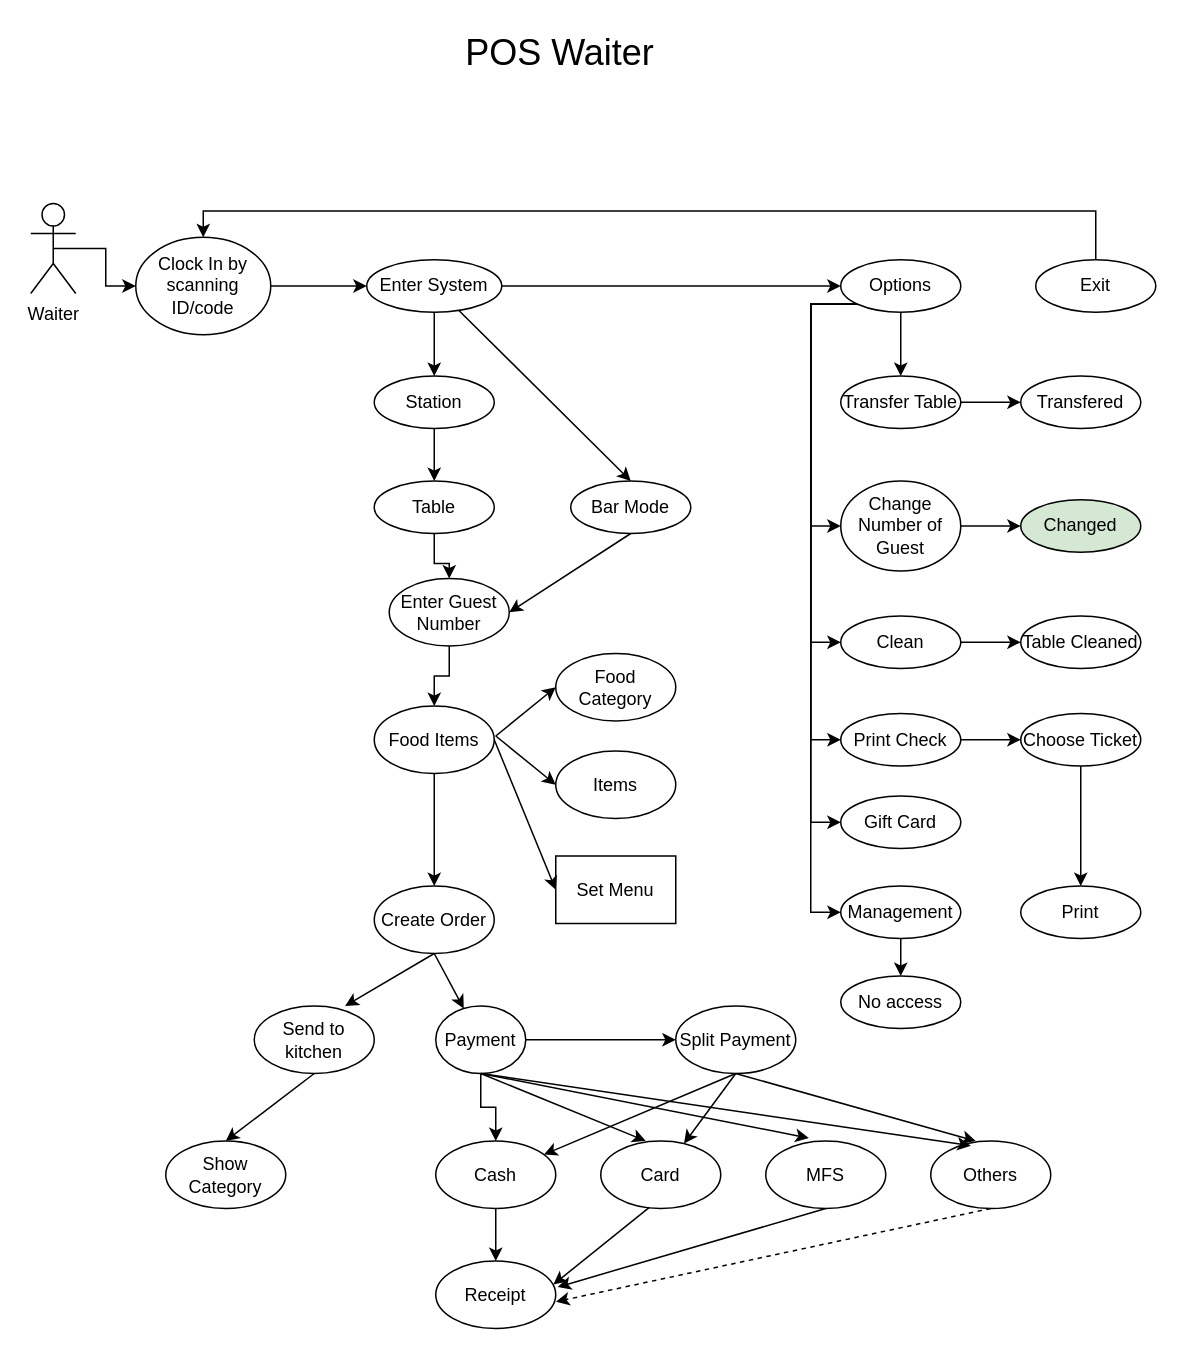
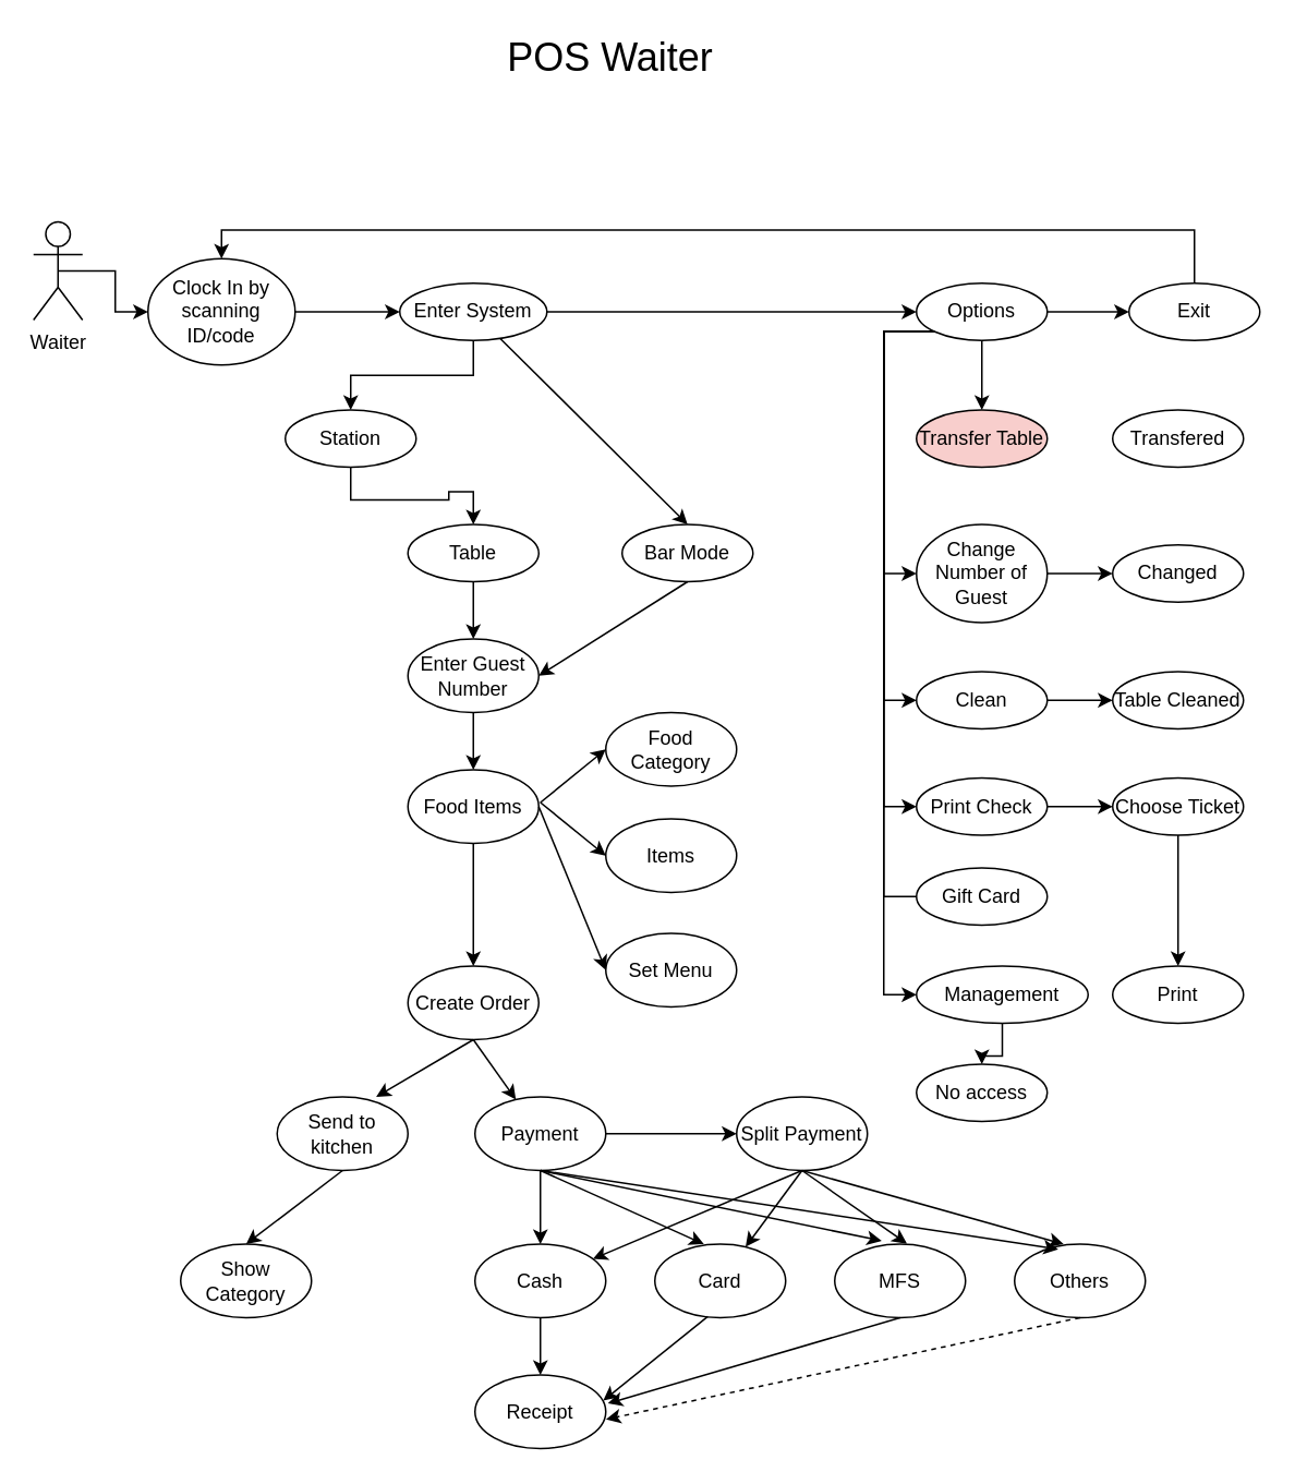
+ <mxCell id="13" style="edgeStyle=orthogonalEdgeStyle;rounded=0;orthogonalLoop=1;jettySize=auto;html=1;" edge="1" parent="1" source="19" target="52"><mxGeometry relative="1" as="geometry" /></mxCell>
- <mxCell id="10" value="Station" style="ellipse;whiteSpace=wrap;html=1;" parent="1" vertex="1"><mxGeometry x="249" y="250" width="80" height="35" as="geometry" /></mxCell>
+ <mxCell id="10" value="Station" style="ellipse;whiteSpace=wrap;html=1;" parent="1" vertex="1"><mxGeometry x="174" y="250" width="80" height="35" as="geometry" /></mxCell>
- <mxCell id="41" value="Transfer Table" style="ellipse;whiteSpace=wrap;html=1;" vertex="1" parent="1"><mxGeometry x="560" y="250" width="80" height="35" as="geometry" /></mxCell>
+ <mxCell id="41" value="Transfer Table" style="ellipse;whiteSpace=wrap;html=1;fillColor=#f8cecc;" vertex="1" parent="1"><mxGeometry x="560" y="250" width="80" height="35" as="geometry" /></mxCell>
- <mxCell id="40" style="edgeStyle=orthogonalEdgeStyle;rounded=0;orthogonalLoop=1;jettySize=auto;html=1;exitX=1;exitY=0.5;exitDx=0;exitDy=0;entryX=0;entryY=0.5;entryDx=0;entryDy=0;" edge="1" parent="1" source="41" target="53"><mxGeometry relative="1" as="geometry" /></mxCell>
- <mxCell id="54" value="Changed" style="ellipse;whiteSpace=wrap;html=1;fillColor=#d5e8d4;" vertex="1" parent="1"><mxGeometry x="680" y="332.5" width="80" height="35" as="geometry" /></mxCell>
+ <mxCell id="54" value="Changed" style="ellipse;whiteSpace=wrap;html=1;" vertex="1" parent="1"><mxGeometry x="680" y="332.5" width="80" height="35" as="geometry" /></mxCell>
- <mxCell id="23" value="Enter Guest Number" style="ellipse;whiteSpace=wrap;html=1;" vertex="1" parent="1"><mxGeometry x="259" y="385" width="80" height="45" as="geometry" /></mxCell>
+ <mxCell id="23" value="Enter Guest Number" style="ellipse;whiteSpace=wrap;html=1;" vertex="1" parent="1"><mxGeometry x="249" y="390" width="80" height="45" as="geometry" /></mxCell>
- <mxCell id="17" style="edgeStyle=orthogonalEdgeStyle;rounded=0;orthogonalLoop=1;jettySize=auto;html=1;exitX=0;exitY=1;exitDx=0;exitDy=0;entryX=0;entryY=0.5;entryDx=0;entryDy=0;" edge="1" parent="1" source="19" target="48"><mxGeometry relative="1" as="geometry"><Array as="points"><mxPoint x="540" y="202" /><mxPoint x="540" y="548" /></Array></mxGeometry></mxCell>
+ <mxCell id="17" style="edgeStyle=orthogonalEdgeStyle;rounded=0;orthogonalLoop=1;jettySize=auto;html=1;exitX=0;exitY=1;exitDx=0;exitDy=0;entryX=0;entryY=0.5;entryDx=0;entryDy=0;endArrow=none;" edge="1" parent="1" source="19" target="48"><mxGeometry relative="1" as="geometry"><Array as="points"><mxPoint x="540" y="202" /><mxPoint x="540" y="548" /></Array></mxGeometry></mxCell>
- <mxCell id="26" value="Set Menu" style="whiteSpace=wrap;html=1;rounded=0;" vertex="1" parent="1"><mxGeometry x="370" y="570" width="80" height="45" as="geometry" /></mxCell>
+ <mxCell id="26" value="Set Menu" style="ellipse;whiteSpace=wrap;html=1;" vertex="1" parent="1"><mxGeometry x="370" y="570" width="80" height="45" as="geometry" /></mxCell>
- <mxCell id="50" value="Management" style="ellipse;whiteSpace=wrap;html=1;" vertex="1" parent="1"><mxGeometry x="560" y="590" width="80" height="35" as="geometry" /></mxCell>
+ <mxCell id="50" value="Management" style="ellipse;whiteSpace=wrap;html=1;" vertex="1" parent="1"><mxGeometry x="560" y="590" width="105" height="35" as="geometry" /></mxCell>
- <mxCell id="31" value="Payment" style="ellipse;whiteSpace=wrap;html=1;" vertex="1" parent="1"><mxGeometry x="290" y="670" width="60" height="45" as="geometry" /></mxCell>
+ <mxCell id="31" value="Payment" style="ellipse;whiteSpace=wrap;html=1;" vertex="1" parent="1"><mxGeometry x="290" y="670" width="80" height="45" as="geometry" /></mxCell>
+ <mxCell id="71" value="" style="endArrow=classic;html=1;rounded=0;exitX=0.5;exitY=1;exitDx=0;exitDy=0;entryX=0.552;entryY=-0.006;entryDx=0;entryDy=0;entryPerimeter=0;" edge="1" parent="1" source="38" target="35"><mxGeometry width="50" height="50" relative="1" as="geometry"><mxPoint x="360" y="690" as="sourcePoint" /><mxPoint x="410" y="640" as="targetPoint" /></mxGeometry></mxCell>
